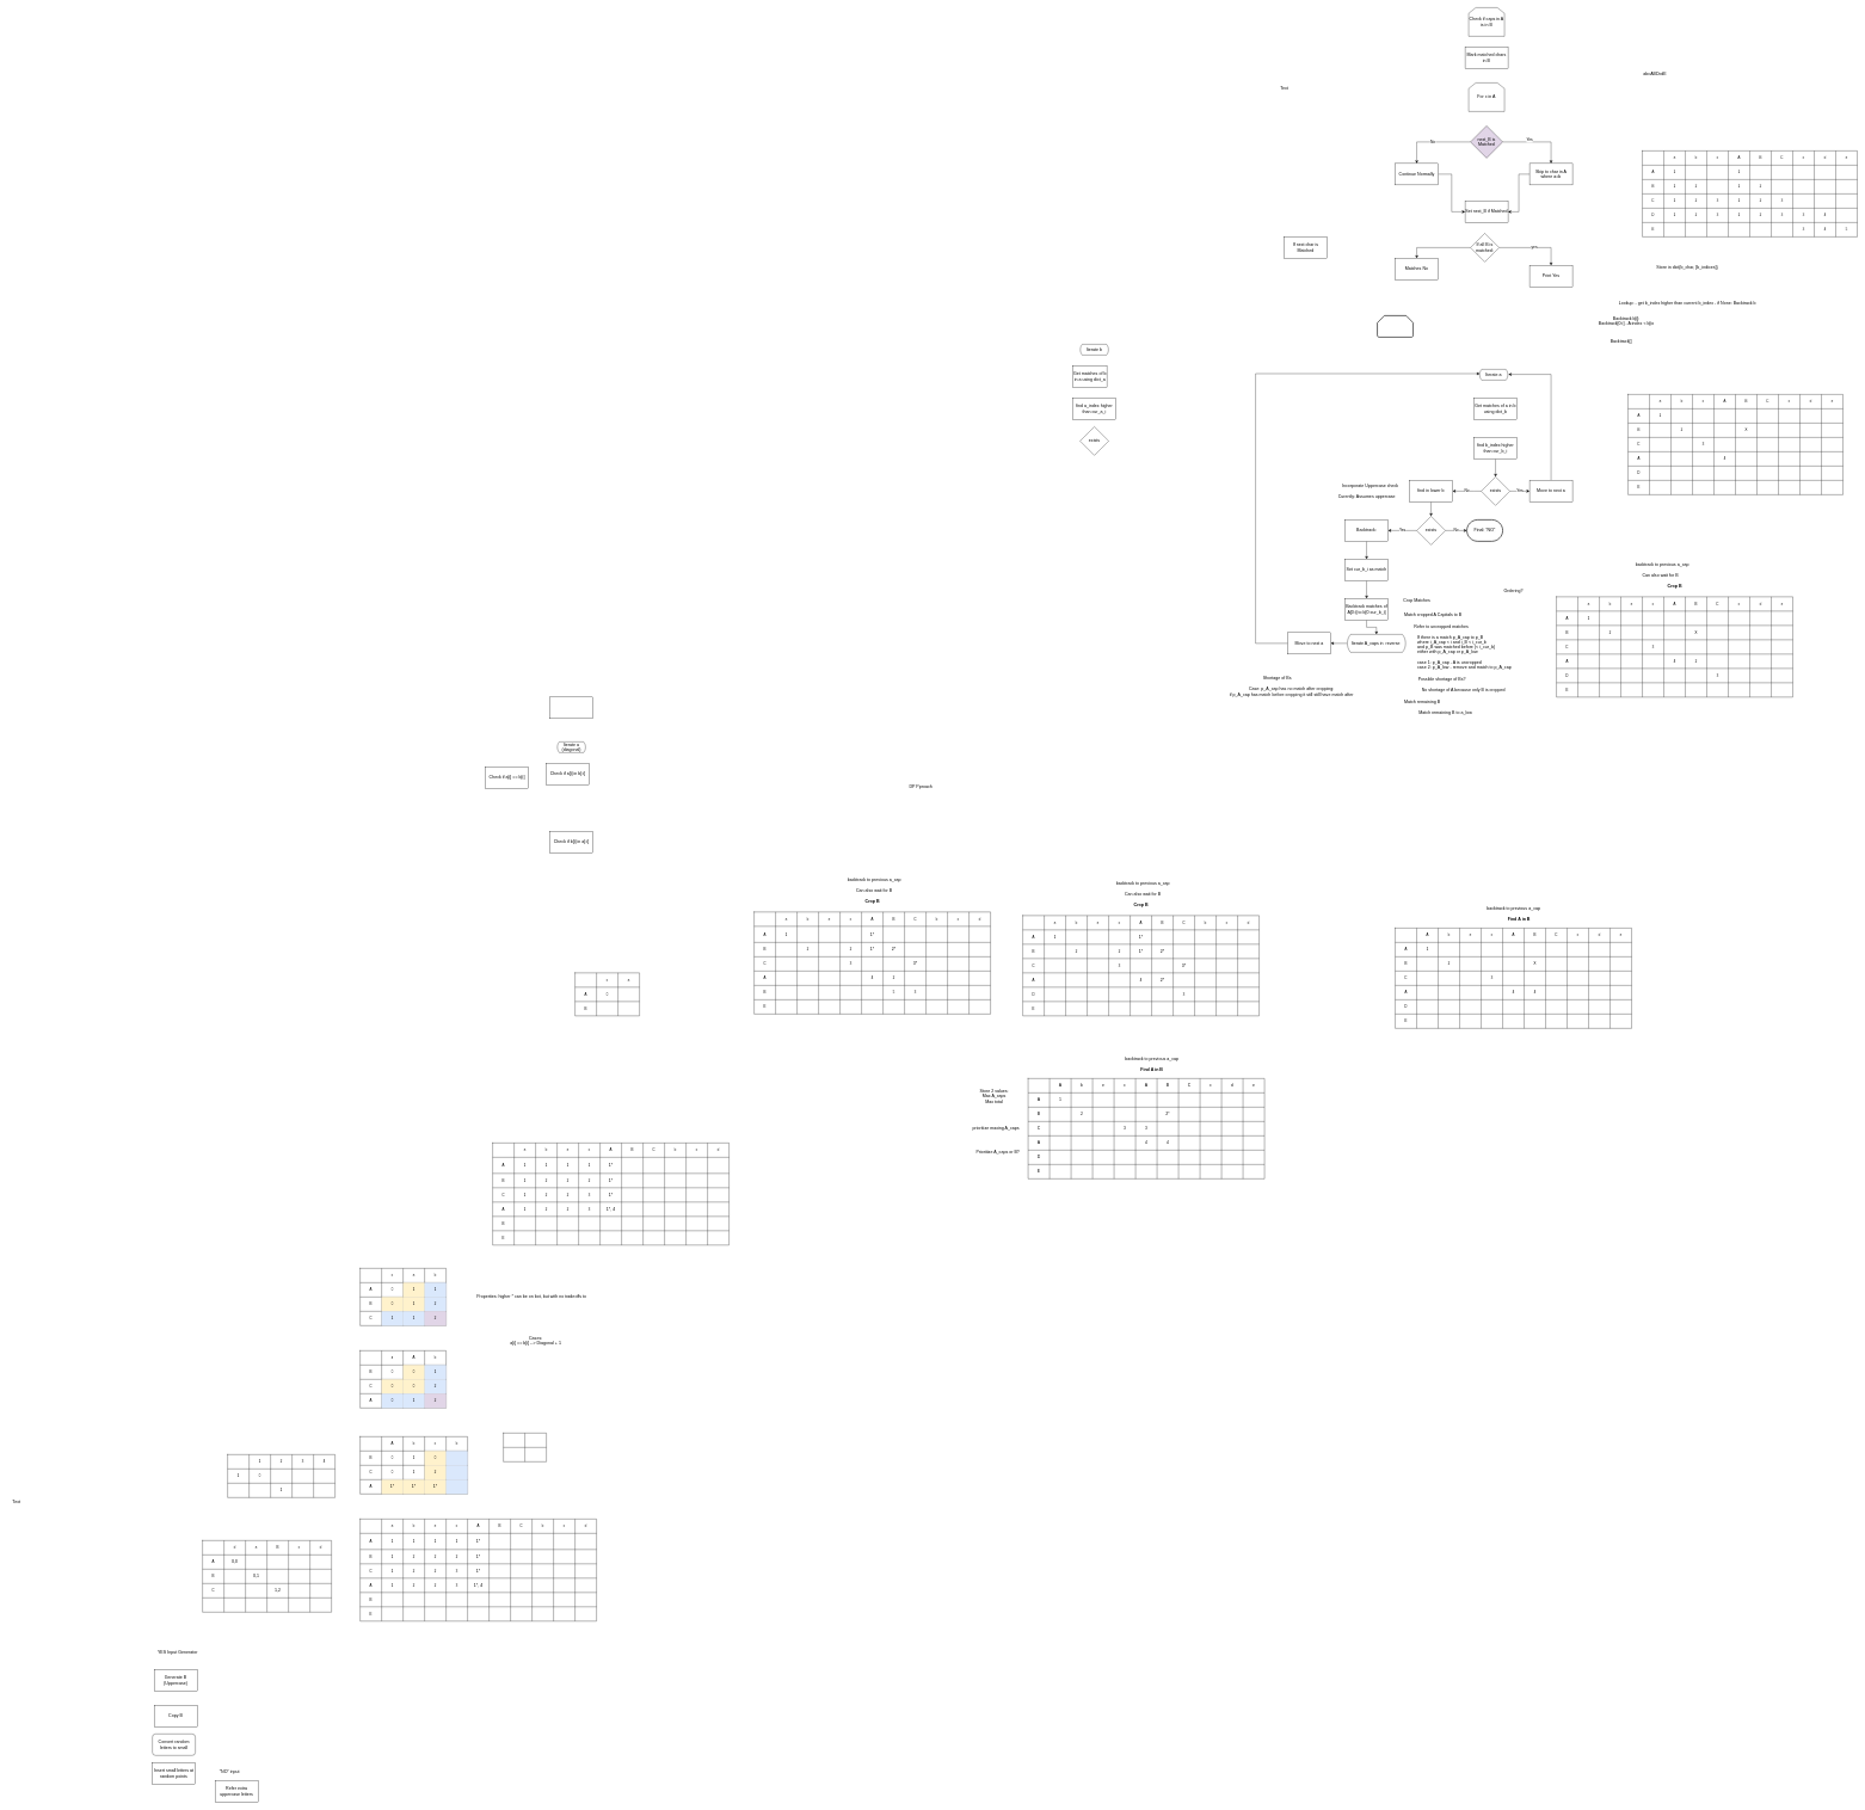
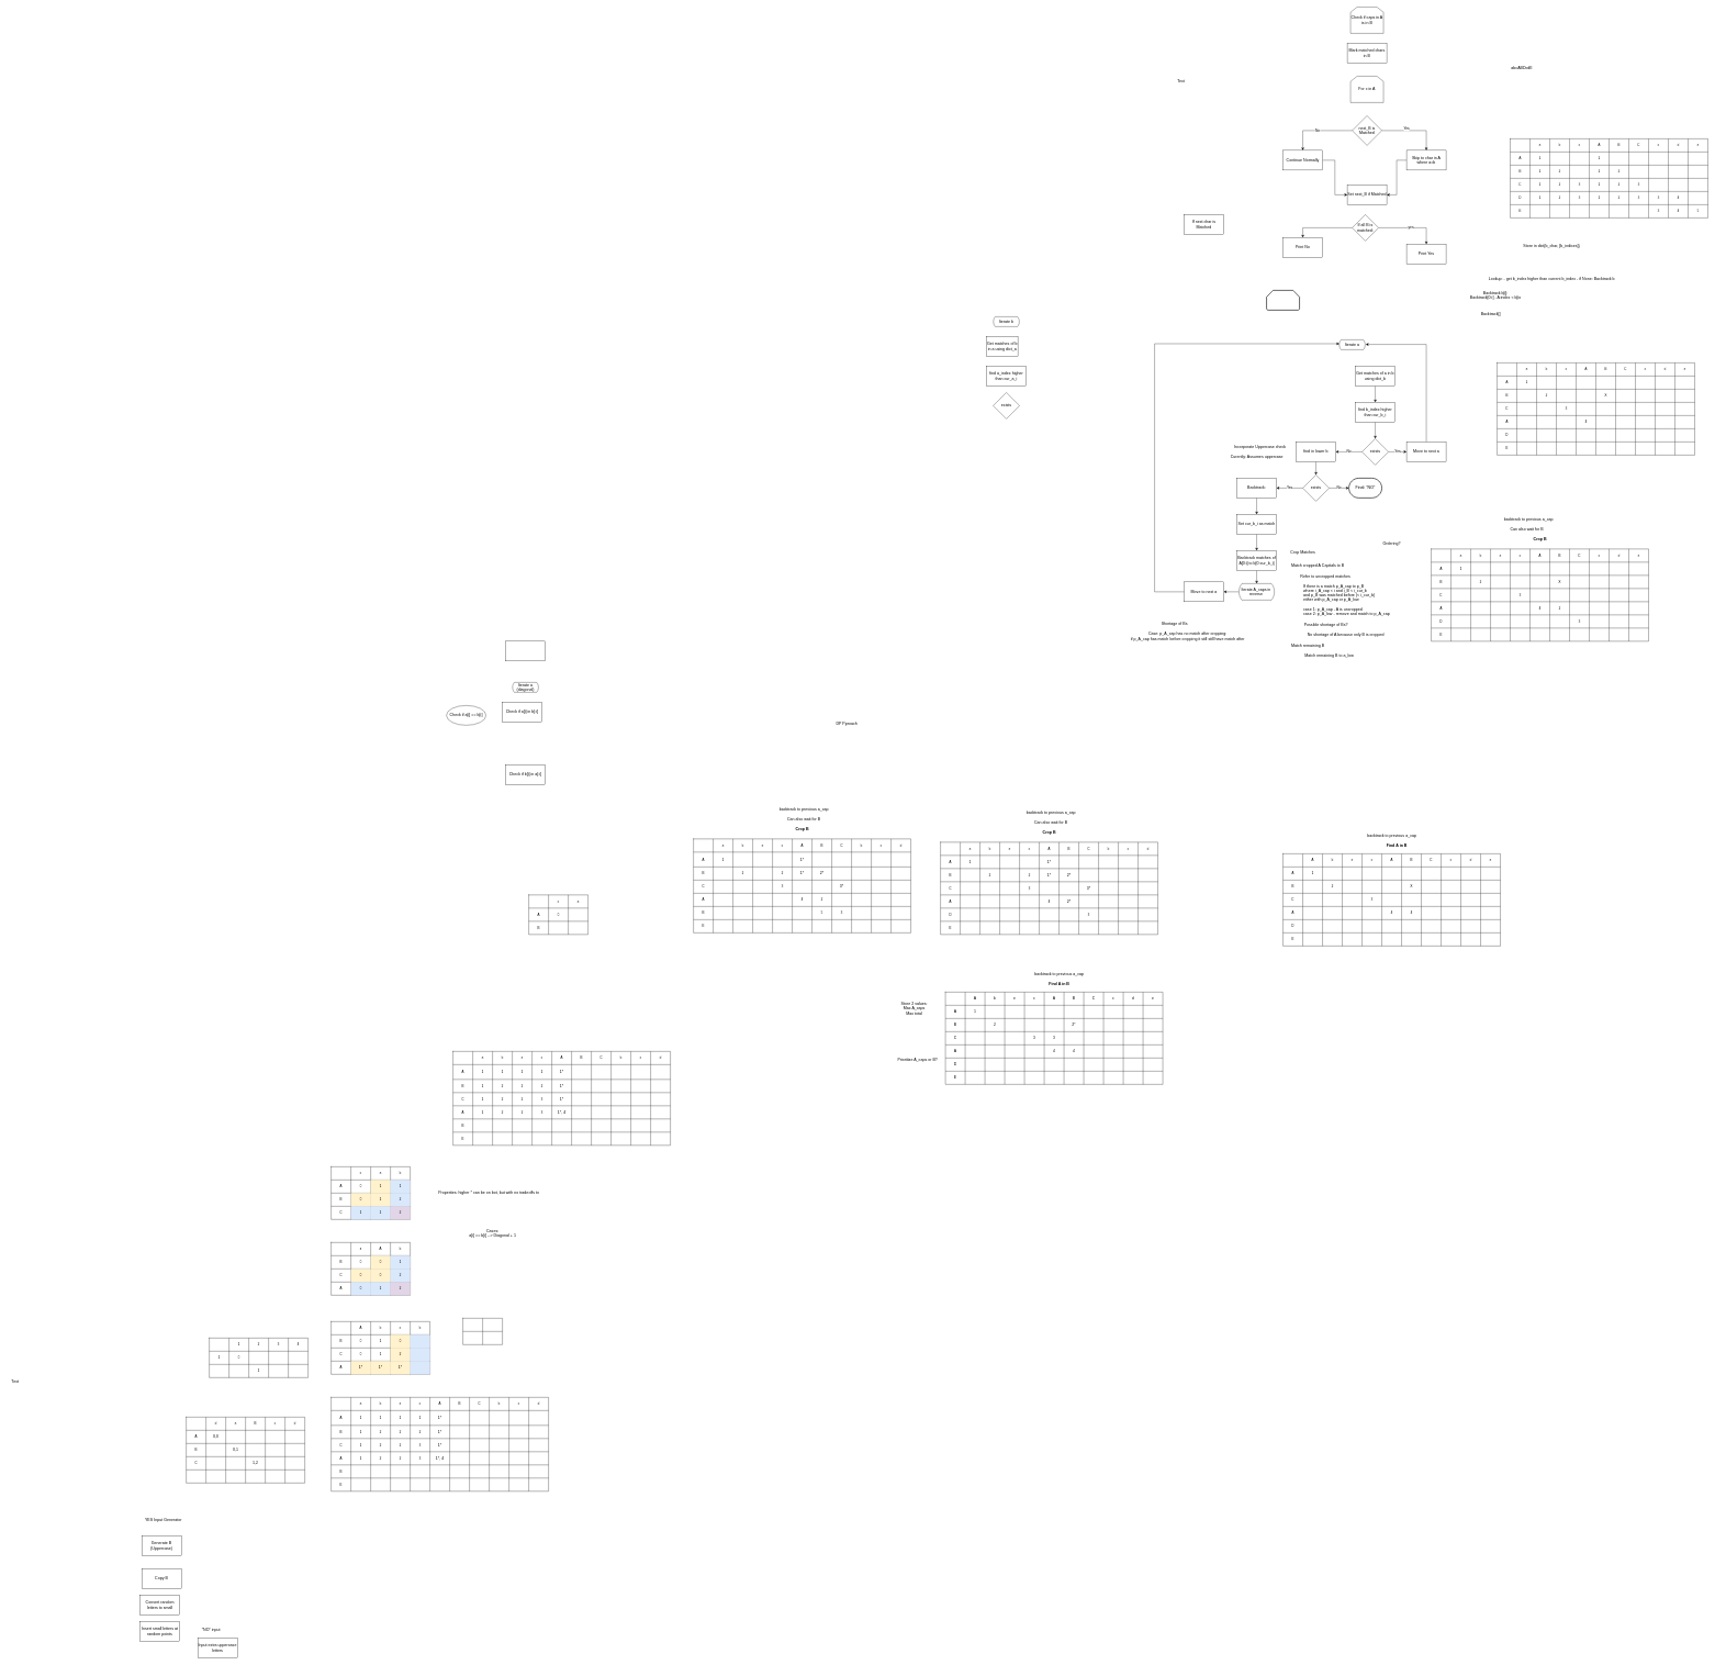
- <mxCell id="8" value="next_B is Matched" style="rhombus;whiteSpace=wrap;html=1;fillColor=#e1d5e7;" parent="1" vertex="1"><mxGeometry x="4105" y="350" width="90" height="90" as="geometry" /></mxCell>
+ <mxCell id="8" value="next_B is Matched" style="rhombus;whiteSpace=wrap;html=1;" parent="1" vertex="1"><mxGeometry x="4105" y="350" width="90" height="90" as="geometry" /></mxCell>
- <mxCell id="3" value="If next char is Matched" style="rounded=0;whiteSpace=wrap;html=1;" parent="1" vertex="1"><mxGeometry x="3585" y="660" width="120" height="60" as="geometry" /></mxCell>
+ <mxCell id="3" value="If next char is Matched" style="rounded=0;whiteSpace=wrap;html=1;" parent="1" vertex="1"><mxGeometry x="3595" y="650" width="120" height="60" as="geometry" /></mxCell>
- <mxCell id="19" value="Matches No" style="rounded=0;whiteSpace=wrap;html=1;" parent="1" vertex="1"><mxGeometry x="3895" y="720" width="120" height="60" as="geometry" /></mxCell>
+ <mxCell id="19" value="Print No" style="rounded=0;whiteSpace=wrap;html=1;" parent="1" vertex="1"><mxGeometry x="3895" y="720" width="120" height="60" as="geometry" /></mxCell>
- <mxCell id="182" value="Iterate a" style="html=1;dashed=0;whiteSpace=wrap;shape=mxgraph.dfd.loop" parent="1" vertex="1"><mxGeometry x="4130" y="1030" width="80" height="30" as="geometry" /></mxCell>
+ <mxCell id="182" value="Iterate a" style="html=1;dashed=0;whiteSpace=wrap;shape=mxgraph.dfd.loop" parent="1" vertex="1"><mxGeometry x="4065" y="1030" width="80" height="30" as="geometry" /></mxCell>
+ <mxCell id="170" value="" style="edgeStyle=orthogonalEdgeStyle;rounded=0;orthogonalLoop=1;jettySize=auto;html=1;" parent="1" source="171" target="173" edge="1"><mxGeometry relative="1" as="geometry" /></mxCell>
- <mxCell id="197" value="Iterate A_caps in&amp;nbsp; reverse&amp;nbsp;" style="html=1;dashed=0;whiteSpace=wrap;shape=mxgraph.dfd.loop" parent="1" vertex="1"><mxGeometry x="3760" y="1770" width="165" height="50" as="geometry" /></mxCell>
+ <mxCell id="197" value="Iterate A_caps in&amp;nbsp; reverse&amp;nbsp;" style="html=1;dashed=0;whiteSpace=wrap;shape=mxgraph.dfd.loop" parent="1" vertex="1"><mxGeometry x="3760" y="1770" width="110" height="50" as="geometry" /></mxCell>
- <mxCell id="658" value="Check if a[i] == b[i]" style="rounded=0;whiteSpace=wrap;html=1;" vertex="1" parent="1"><mxGeometry x="1355" y="2140" width="120" height="60" as="geometry" /></mxCell>
+ <mxCell id="658" value="Check if a[i] == b[i]" style="ellipse;whiteSpace=wrap;html=1;" vertex="1" parent="1"><mxGeometry x="1355" y="2140" width="120" height="60" as="geometry" /></mxCell>
- <mxCell id="566" value="prioritize maxing A_caps" style="text;html=1;align=center;verticalAlign=middle;resizable=0;points=[];autosize=1;strokeColor=none;fillColor=none;" vertex="1" parent="1"><mxGeometry x="2705" y="3135" width="150" height="30" as="geometry" /></mxCell>
- <mxCell id="981" value="Convert random letters to small" style="whiteSpace=wrap;html=1;rounded=1;" vertex="1" parent="1"><mxGeometry x="425" y="4840" width="120" height="60" as="geometry" /></mxCell>
+ <mxCell id="981" value="Convert random letters to small" style="rounded=0;whiteSpace=wrap;html=1;" vertex="1" parent="1"><mxGeometry x="425" y="4840" width="120" height="60" as="geometry" /></mxCell>
- <mxCell id="980" value="Refer extra uppercase letters" style="whiteSpace=wrap;html=1;" vertex="1" parent="1"><mxGeometry x="600" y="4970" width="120" height="60" as="geometry" /></mxCell>
+ <mxCell id="980" value="Input extra uppercase letters" style="whiteSpace=wrap;html=1;" vertex="1" parent="1"><mxGeometry x="600" y="4970" width="120" height="60" as="geometry" /></mxCell>
